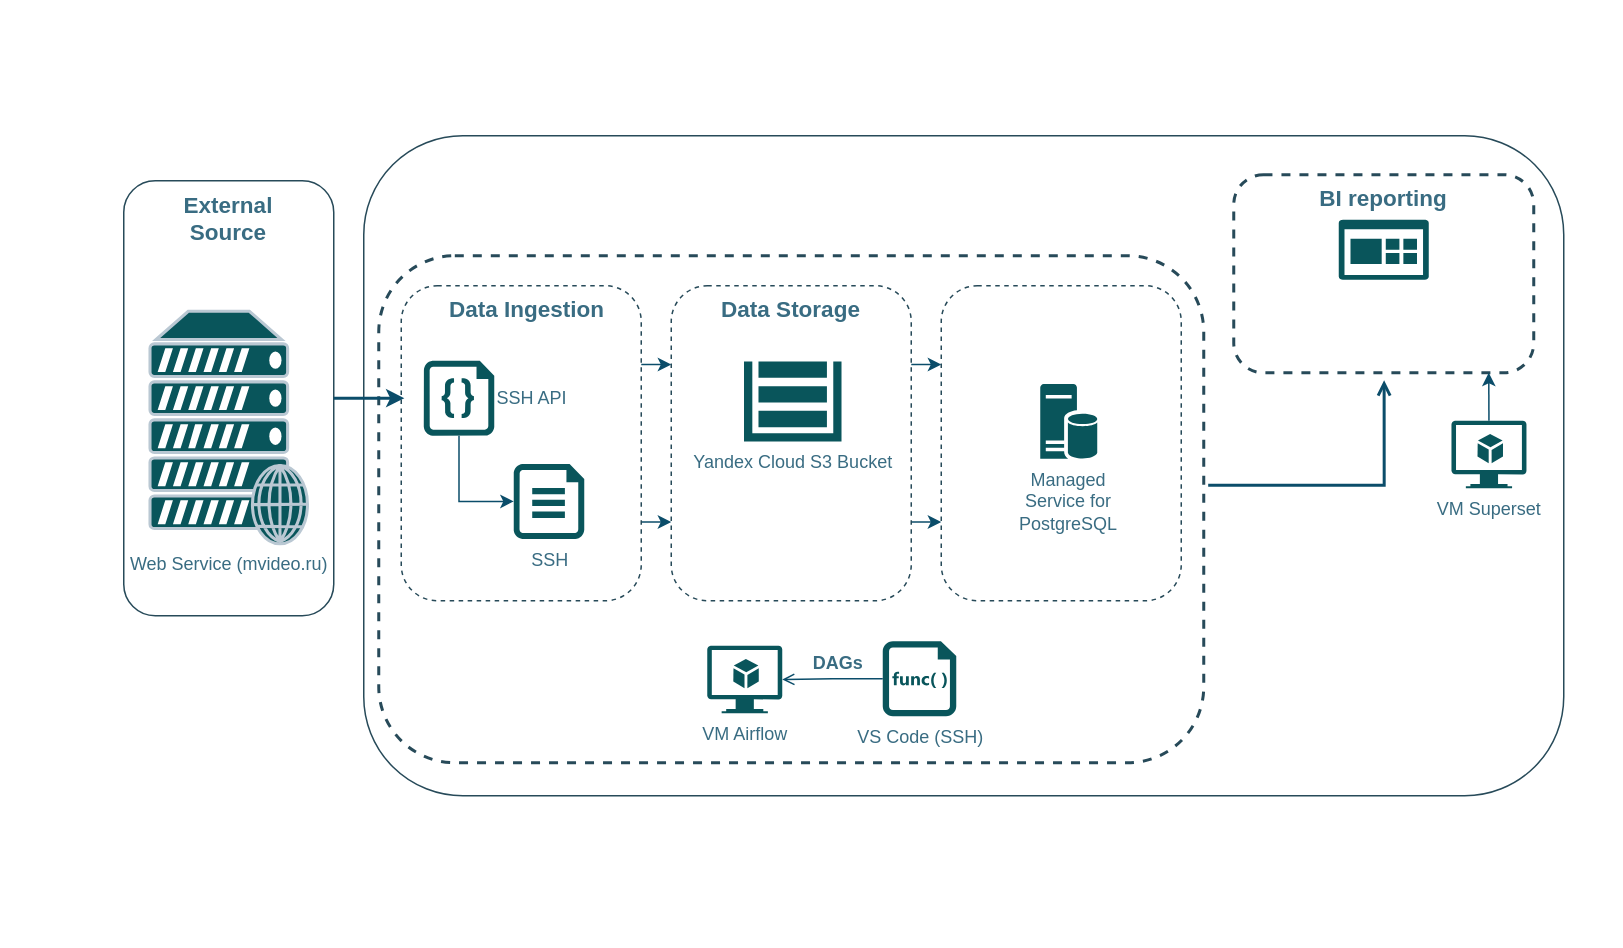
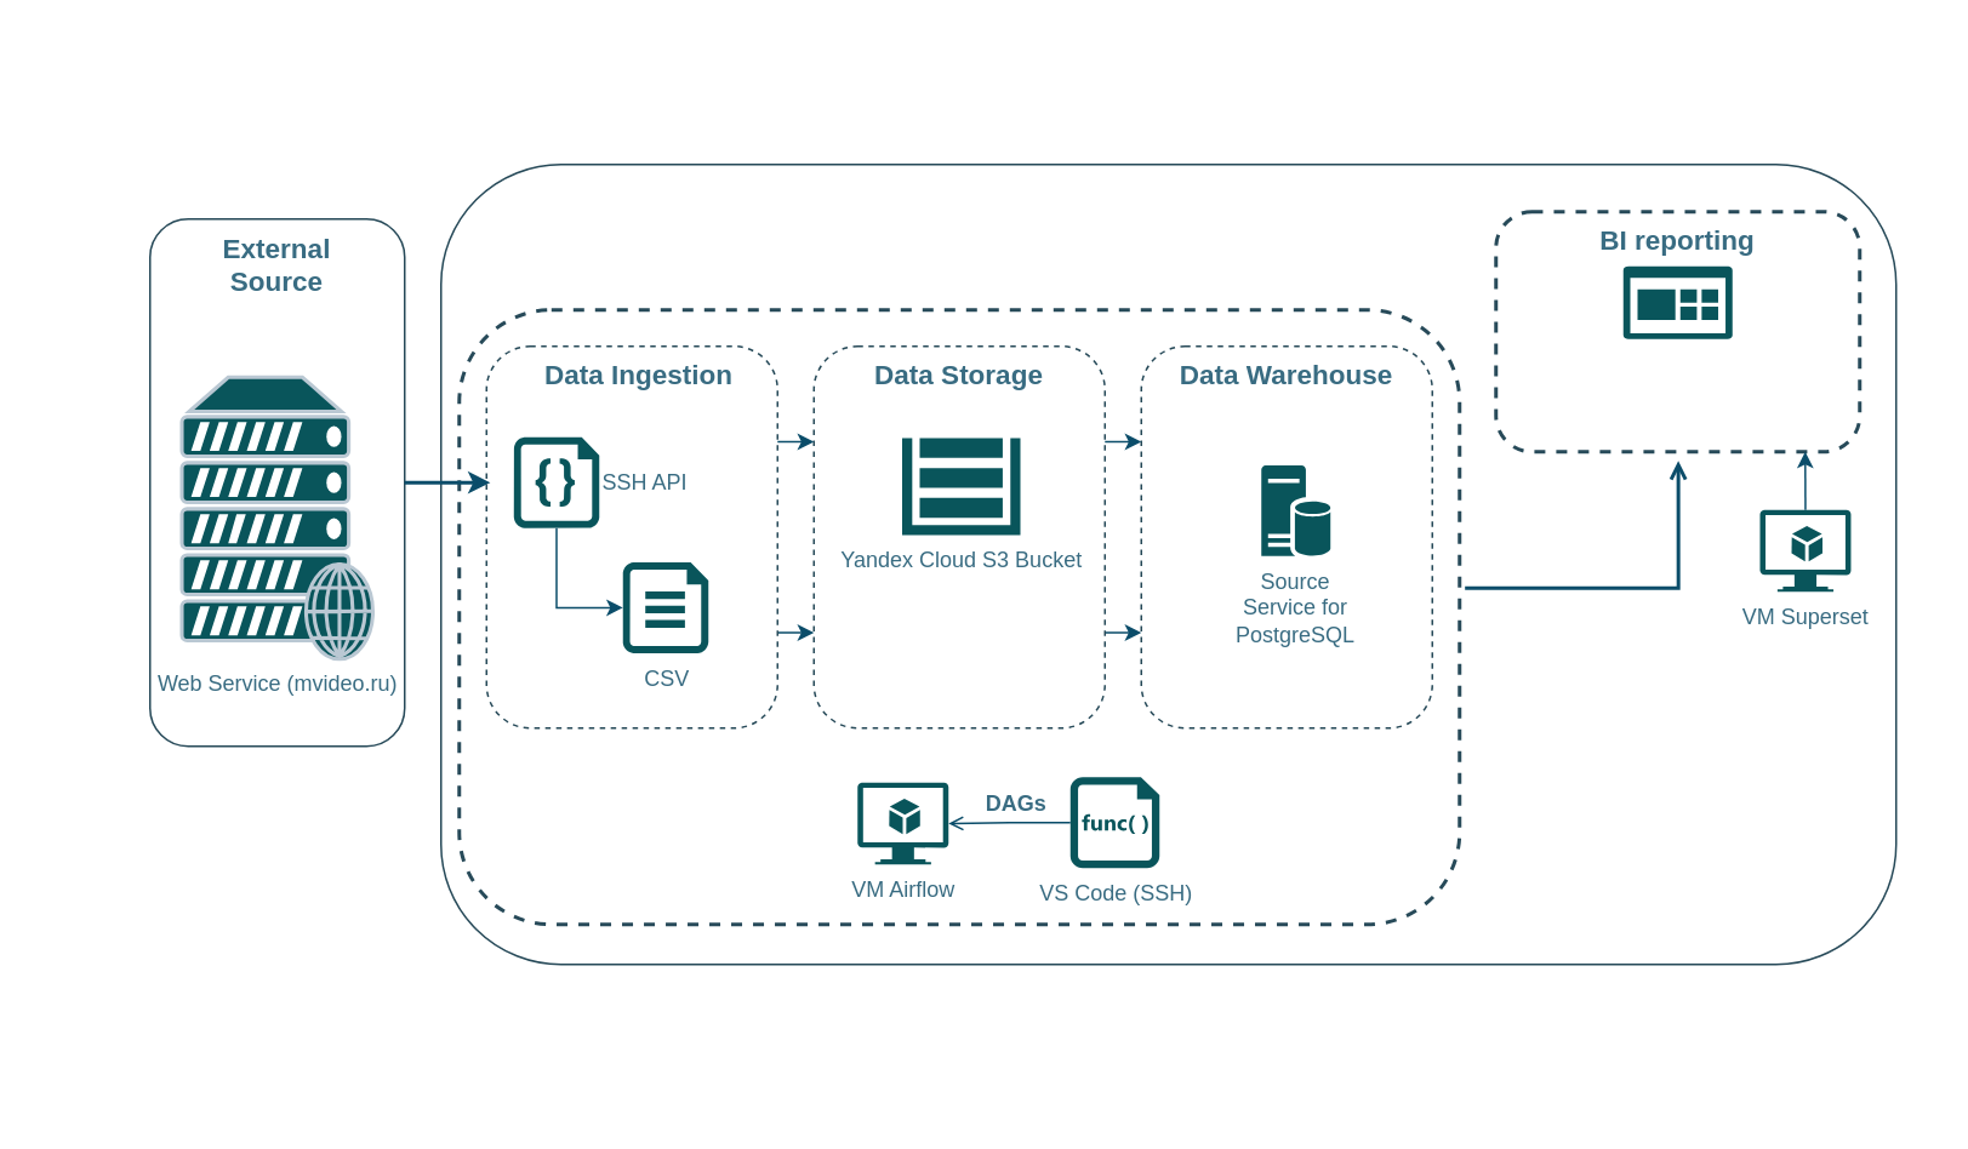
+ <mxCell id="31" value="Data Warehouse" style="text;html=1;strokeColor=none;fillColor=none;align=center;verticalAlign=middle;whiteSpace=wrap;rounded=0;fontColor=#396C82;fontStyle=1;fontSize=15;" vertex="1" parent="3"><mxGeometry x="550" y="100" width="150" height="30" as="geometry" /></mxCell>
- <mxCell id="27" value="Managed Service for PostgreSQL" style="sketch=0;aspect=fixed;pointerEvents=1;shadow=0;dashed=0;html=1;strokeColor=none;labelPosition=center;verticalLabelPosition=bottom;verticalAlign=top;align=center;fillColor=#09555B;shape=mxgraph.mscae.enterprise.database_server;fontColor=#396C82;labelBackgroundColor=none;whiteSpace=wrap;" vertex="1" parent="3"><mxGeometry x="611" y="165.5" width="38" height="50" as="geometry" /></mxCell>
+ <mxCell id="27" value="Source Service for PostgreSQL" style="sketch=0;aspect=fixed;pointerEvents=1;shadow=0;dashed=0;html=1;strokeColor=none;labelPosition=center;verticalLabelPosition=bottom;verticalAlign=top;align=center;fillColor=#09555B;shape=mxgraph.mscae.enterprise.database_server;fontColor=#396C82;labelBackgroundColor=none;whiteSpace=wrap;" vertex="1" parent="3"><mxGeometry x="611" y="165.5" width="38" height="50" as="geometry" /></mxCell>
- <mxCell id="19" value="SSH" style="sketch=0;aspect=fixed;pointerEvents=1;shadow=0;dashed=0;html=1;strokeColor=none;labelPosition=center;verticalLabelPosition=bottom;verticalAlign=top;align=center;fillColor=#09555B;shape=mxgraph.azure.file;fontColor=#396C82;labelBackgroundColor=none;" vertex="1" parent="3"><mxGeometry x="260" y="218.8" width="47" height="50" as="geometry" /></mxCell>
+ <mxCell id="19" value="CSV" style="sketch=0;aspect=fixed;pointerEvents=1;shadow=0;dashed=0;html=1;strokeColor=none;labelPosition=center;verticalLabelPosition=bottom;verticalAlign=top;align=center;fillColor=#09555B;shape=mxgraph.azure.file;fontColor=#396C82;labelBackgroundColor=none;" vertex="1" parent="3"><mxGeometry x="260" y="218.8" width="47" height="50" as="geometry" /></mxCell>
